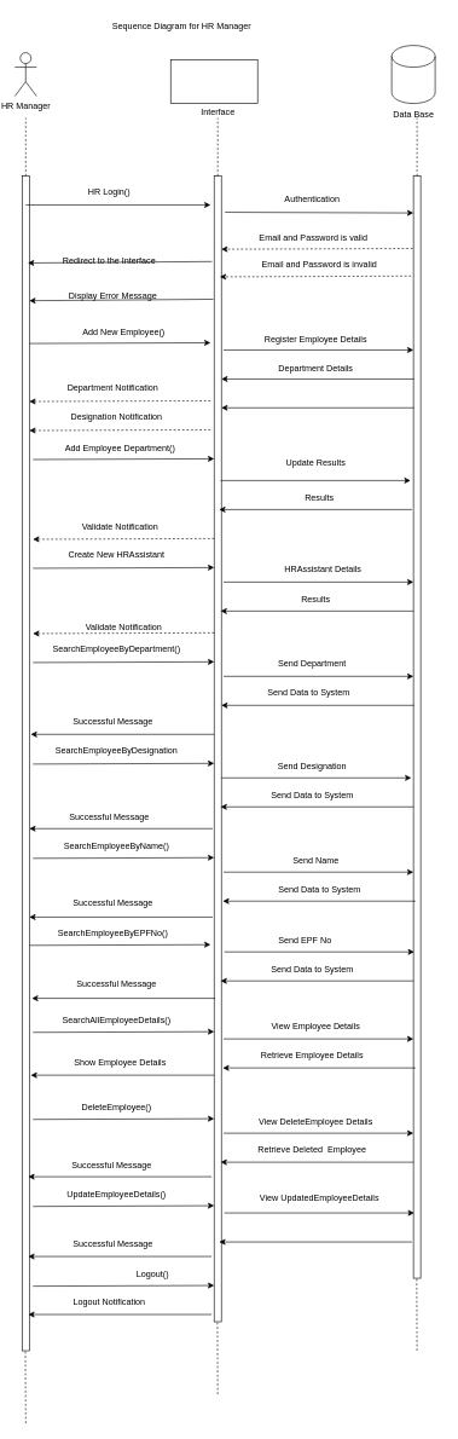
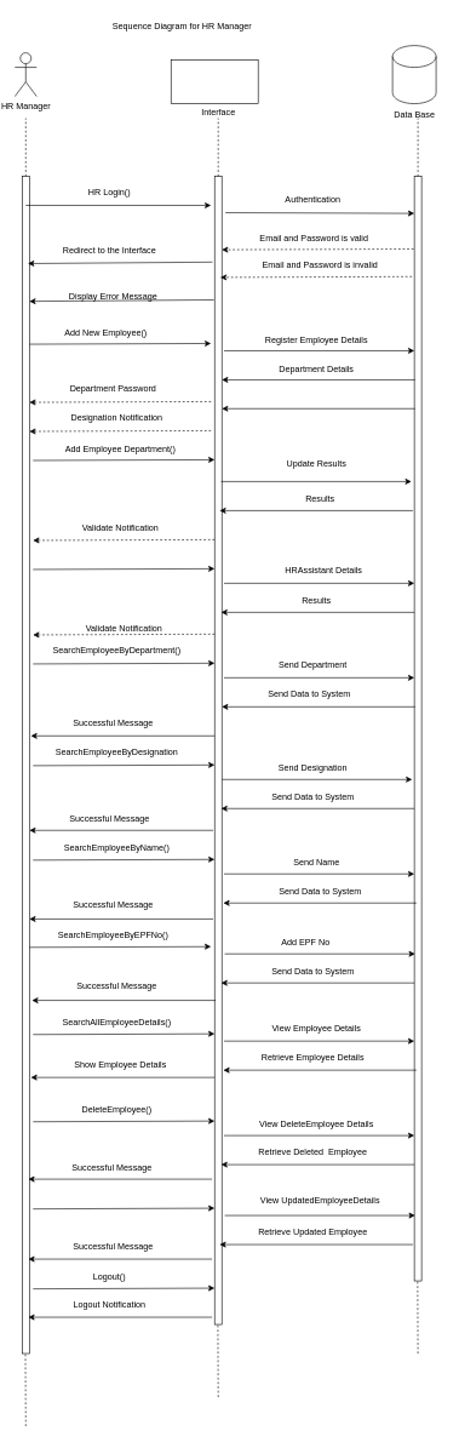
- <mxCell id="19" value="Redirect to the Interface" style="text;html=1;align=center;verticalAlign=middle;resizable=0;points=[];autosize=1;strokeColor=none;fillColor=none;" parent="1" vertex="1"><mxGeometry x="75" y="345" width="150" height="30" as="geometry" /></mxCell>
+ <mxCell id="19" value="Redirect to the Interface" style="text;html=1;align=center;verticalAlign=middle;resizable=0;points=[];autosize=1;strokeColor=none;fillColor=none;" parent="1" vertex="1"><mxGeometry x="75" y="330" width="150" height="30" as="geometry" /></mxCell>
- <mxCell id="24" value="Add New Employee()" style="text;html=1;align=center;verticalAlign=middle;resizable=0;points=[];autosize=1;strokeColor=none;fillColor=none;" parent="1" vertex="1"><mxGeometry x="100" y="442" width="140" height="30" as="geometry" /></mxCell>
+ <mxCell id="24" value="Add New Employee()" style="text;html=1;align=center;verticalAlign=middle;resizable=0;points=[];autosize=1;strokeColor=none;fillColor=none;" parent="1" vertex="1"><mxGeometry x="75" y="442" width="140" height="30" as="geometry" /></mxCell>
- <mxCell id="31" value="Department Notification" style="text;html=1;align=center;verticalAlign=middle;resizable=0;points=[];autosize=1;strokeColor=none;fillColor=none;" parent="1" vertex="1"><mxGeometry x="80" y="520" width="150" height="30" as="geometry" /></mxCell>
+ <mxCell id="31" value="Department Password" style="text;html=1;align=center;verticalAlign=middle;resizable=0;points=[];autosize=1;strokeColor=none;fillColor=none;" parent="1" vertex="1"><mxGeometry x="80" y="520" width="150" height="30" as="geometry" /></mxCell>
- <mxCell id="44" value="Create New HRAssistant" style="text;html=1;align=center;verticalAlign=middle;resizable=0;points=[];autosize=1;strokeColor=none;fillColor=none;" parent="1" vertex="1"><mxGeometry x="80" y="750" width="160" height="30" as="geometry" /></mxCell>
- <mxCell id="80" value="Send EPF No" style="text;html=1;align=center;verticalAlign=middle;resizable=0;points=[];autosize=1;strokeColor=none;fillColor=none;" parent="1" vertex="1"><mxGeometry x="370" y="1282" width="100" height="30" as="geometry" /></mxCell>
+ <mxCell id="80" value="Add EPF No" style="text;html=1;align=center;verticalAlign=middle;resizable=0;points=[];autosize=1;strokeColor=none;fillColor=none;" parent="1" vertex="1"><mxGeometry x="370" y="1282" width="100" height="30" as="geometry" /></mxCell>
- <mxCell id="102" value="UpdateEmployeeDetails()" style="text;html=1;align=center;verticalAlign=middle;resizable=0;points=[];autosize=1;strokeColor=none;fillColor=none;" parent="1" vertex="1"><mxGeometry x="80" y="1632" width="160" height="30" as="geometry" /></mxCell>
+ <mxCell id="106" value="Retrieve Updated Employee" style="text;html=1;align=center;verticalAlign=middle;resizable=0;points=[];autosize=1;strokeColor=none;fillColor=none;" parent="1" vertex="1"><mxGeometry x="345" y="1680" width="170" height="30" as="geometry" /></mxCell>
- <mxCell id="110" value="Logout()" style="text;html=1;align=center;verticalAlign=middle;resizable=0;points=[];autosize=1;strokeColor=none;fillColor=none;" parent="1" vertex="1"><mxGeometry x="175" y="1742" width="70" height="30" as="geometry" /></mxCell>
+ <mxCell id="110" value="Logout()" style="text;html=1;align=center;verticalAlign=middle;resizable=0;points=[];autosize=1;strokeColor=none;fillColor=none;" parent="1" vertex="1"><mxGeometry x="115" y="1742" width="70" height="30" as="geometry" /></mxCell>
